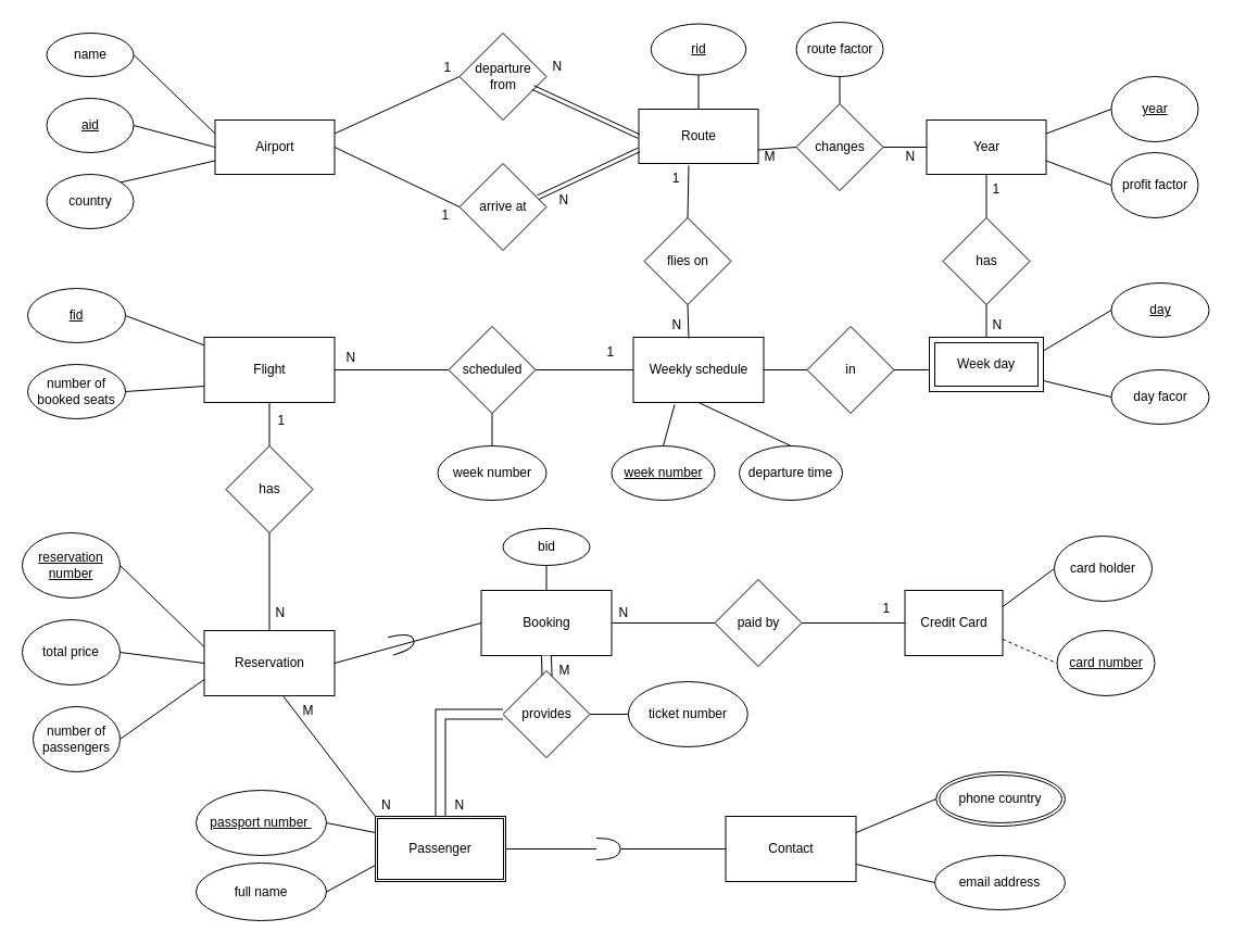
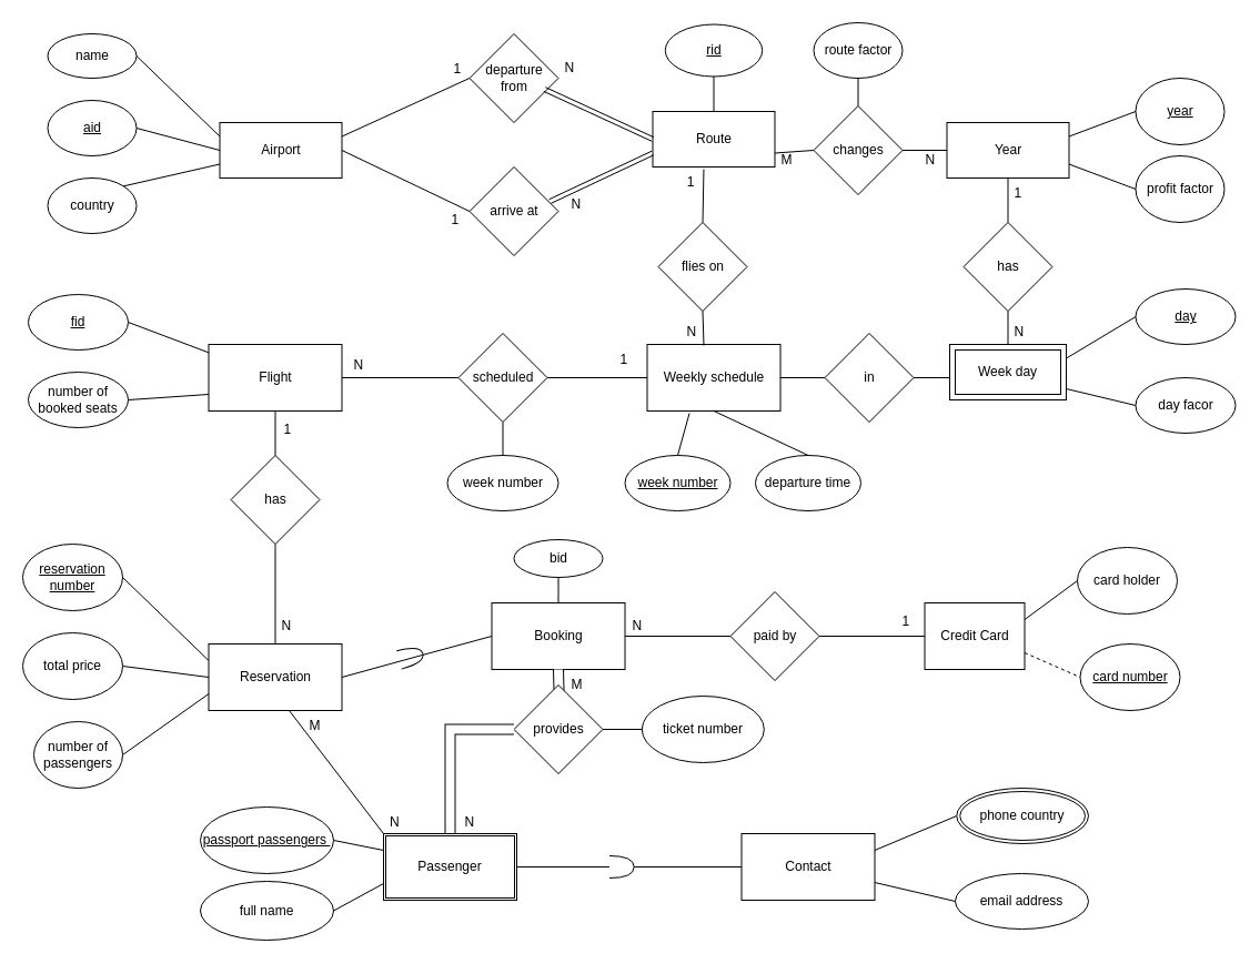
- <mxCell id="66" value="&lt;u&gt;passport number&amp;nbsp;&lt;/u&gt;" style="ellipse;whiteSpace=wrap;html=1;" parent="1" vertex="1"><mxGeometry x="180" y="727" width="120" height="60" as="geometry" /></mxCell>
+ <mxCell id="66" value="&lt;u&gt;passport passengers&amp;nbsp;&lt;/u&gt;" style="ellipse;whiteSpace=wrap;html=1;" parent="1" vertex="1"><mxGeometry x="180" y="727" width="120" height="60" as="geometry" /></mxCell>
